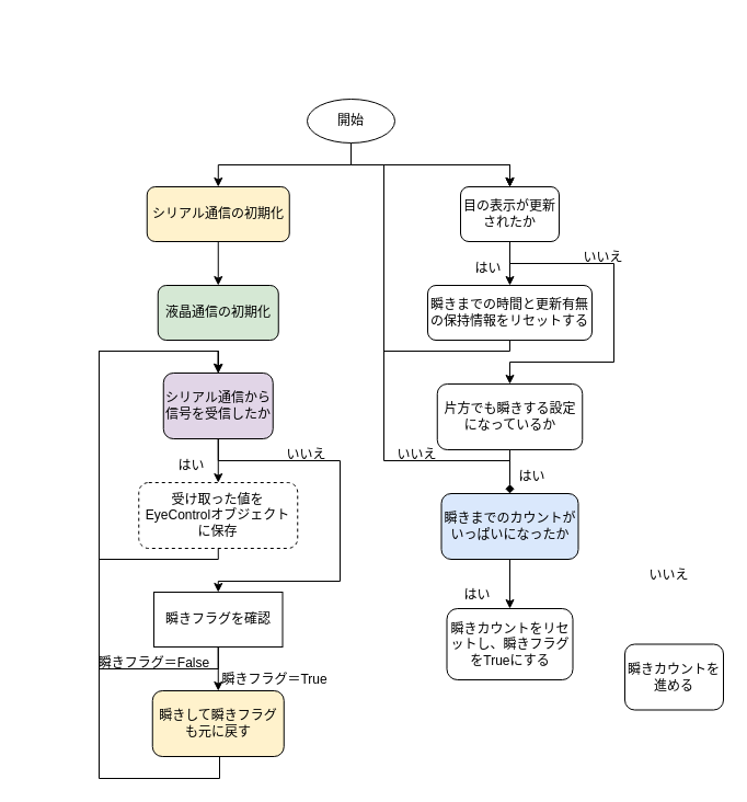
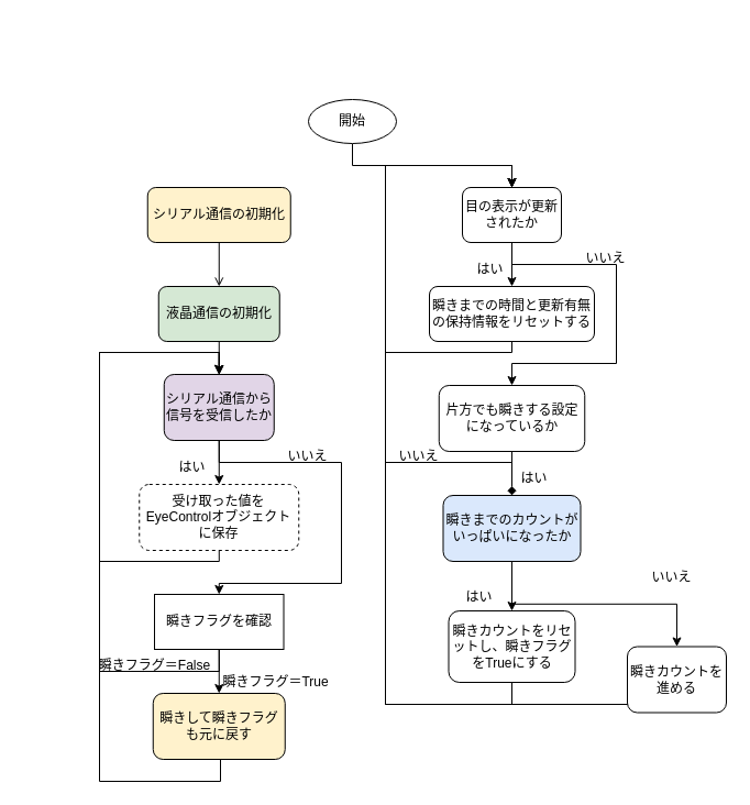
- <mxCell id="2" style="edgeStyle=orthogonalEdgeStyle;rounded=0;orthogonalLoop=1;jettySize=auto;html=1;exitX=0.5;exitY=1;exitDx=0;exitDy=0;entryX=0.5;entryY=0;entryDx=0;entryDy=0;" parent="1" source="4" target="6" edge="1"><mxGeometry relative="1" as="geometry" /></mxCell>
- <mxCell id="5" style="edgeStyle=orthogonalEdgeStyle;rounded=0;orthogonalLoop=1;jettySize=auto;html=1;exitX=0.5;exitY=1;exitDx=0;exitDy=0;entryX=0.5;entryY=0;entryDx=0;entryDy=0;" parent="1" source="6" target="8" edge="1"><mxGeometry relative="1" as="geometry" /></mxCell>
+ <mxCell id="5" style="edgeStyle=orthogonalEdgeStyle;rounded=0;orthogonalLoop=1;jettySize=auto;html=1;exitX=0.5;exitY=1;exitDx=0;exitDy=0;entryX=0.5;entryY=0;entryDx=0;entryDy=0;endArrow=open;" parent="1" source="6" target="8" edge="1"><mxGeometry relative="1" as="geometry" /></mxCell>
+ <mxCell id="7" style="edgeStyle=orthogonalEdgeStyle;rounded=0;orthogonalLoop=1;jettySize=auto;html=1;exitX=0.5;exitY=1;exitDx=0;exitDy=0;entryX=0.5;entryY=0;entryDx=0;entryDy=0;" parent="1" source="8" target="11" edge="1"><mxGeometry relative="1" as="geometry" /></mxCell>
+ <mxCell id="36" style="edgeStyle=orthogonalEdgeStyle;rounded=0;orthogonalLoop=1;jettySize=auto;html=1;exitX=0.5;exitY=1;exitDx=0;exitDy=0;entryX=0.5;entryY=0;entryDx=0;entryDy=0;" parent="1" source="37" target="41" edge="1"><mxGeometry relative="1" as="geometry" /></mxCell>
+ <mxCell id="38" style="edgeStyle=orthogonalEdgeStyle;rounded=0;orthogonalLoop=1;jettySize=auto;html=1;exitX=0.5;exitY=1;exitDx=0;exitDy=0;entryX=0.5;entryY=0;entryDx=0;entryDy=0;" parent="1" source="39" target="26" edge="1"><mxGeometry relative="1" as="geometry"><Array as="points"><mxPoint x="465" y="640" /><mxPoint x="350" y="640" /><mxPoint x="350" y="150" /><mxPoint x="465" y="150" /></Array></mxGeometry></mxCell>
+ <mxCell id="40" style="edgeStyle=orthogonalEdgeStyle;rounded=0;orthogonalLoop=1;jettySize=auto;html=1;exitX=0.5;exitY=1;exitDx=0;exitDy=0;entryX=0.5;entryY=0;entryDx=0;entryDy=0;" parent="1" source="41" target="26" edge="1"><mxGeometry relative="1" as="geometry"><mxPoint x="640" y="170" as="targetPoint" /><Array as="points"><mxPoint x="615" y="640" /><mxPoint x="350" y="640" /><mxPoint x="350" y="150" /><mxPoint x="465" y="150" /></Array></mxGeometry></mxCell>
